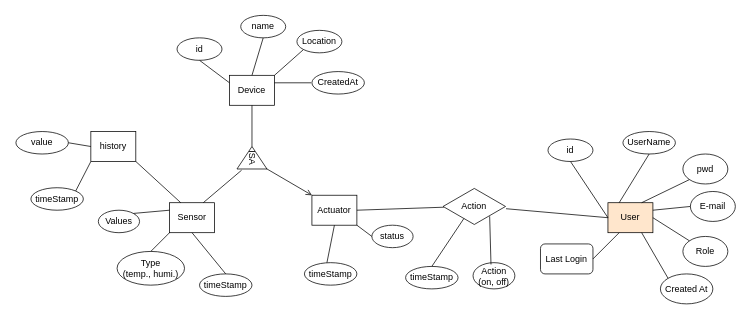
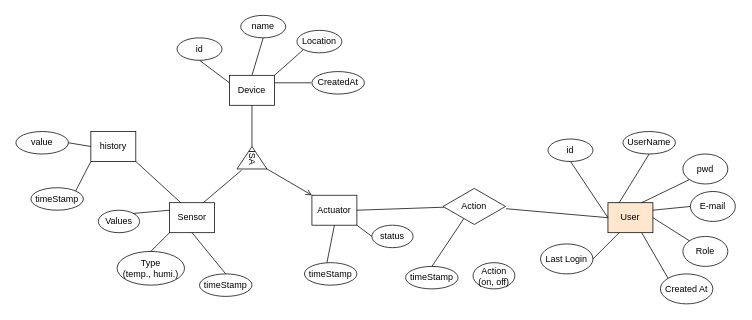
- <mxCell id="48" value="" style="endArrow=none;html=1;rounded=0;exitX=0.429;exitY=0.069;exitDx=0;exitDy=0;entryX=0.746;entryY=0.763;entryDx=0;entryDy=0;entryPerimeter=0;exitPerimeter=0;" edge="1" parent="1" source="45" target="42"><mxGeometry width="50" height="50" relative="1" as="geometry"><mxPoint x="585" y="365" as="sourcePoint" /><mxPoint x="628" y="301" as="targetPoint" /></mxGeometry></mxCell>
- <mxCell id="9" value="Last Login" style="whiteSpace=wrap;html=1;align=center;rounded=1;" vertex="1" parent="1"><mxGeometry x="720" y="325" width="70" height="40" as="geometry" /></mxCell>
+ <mxCell id="9" value="Last Login" style="ellipse;whiteSpace=wrap;html=1;align=center;" vertex="1" parent="1"><mxGeometry x="720" y="325" width="70" height="40" as="geometry" /></mxCell>
